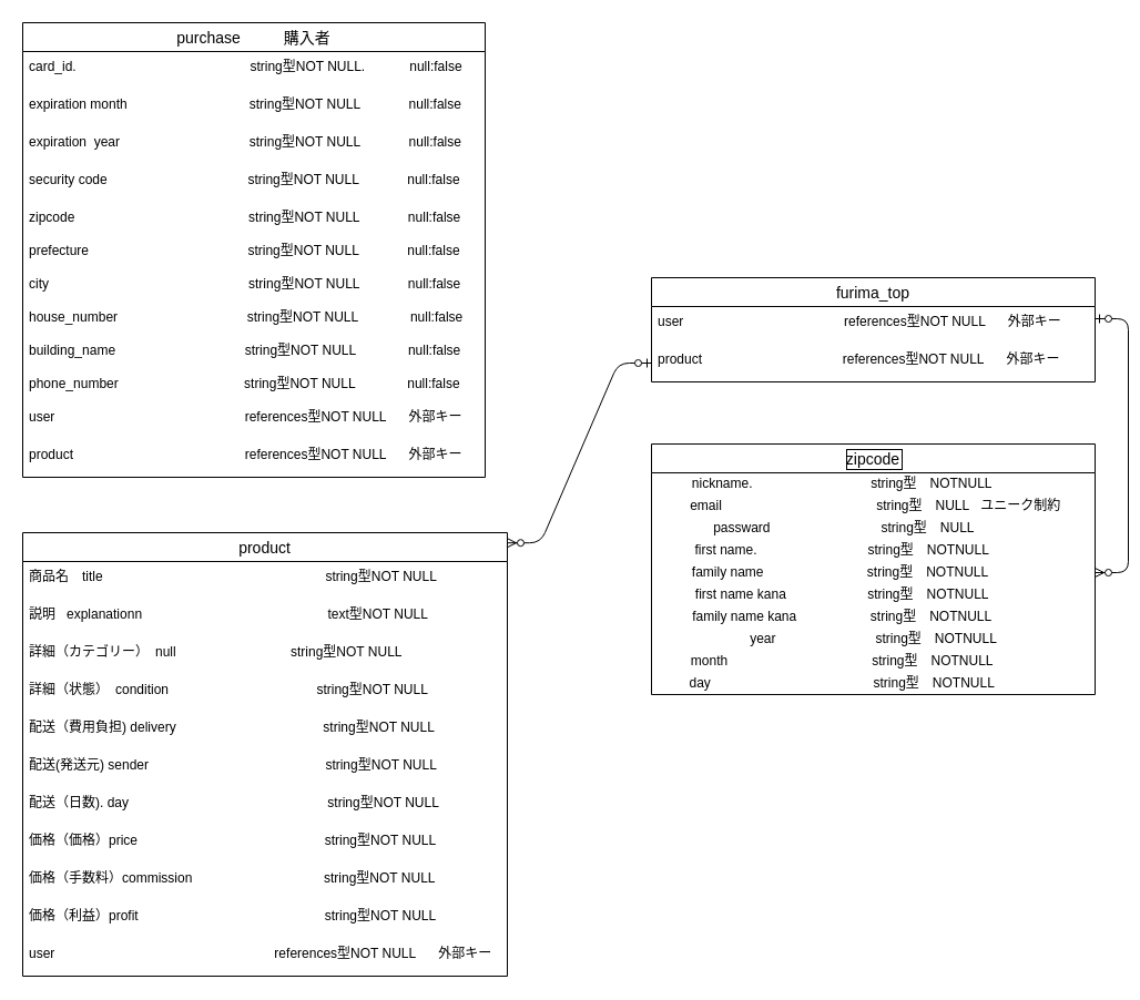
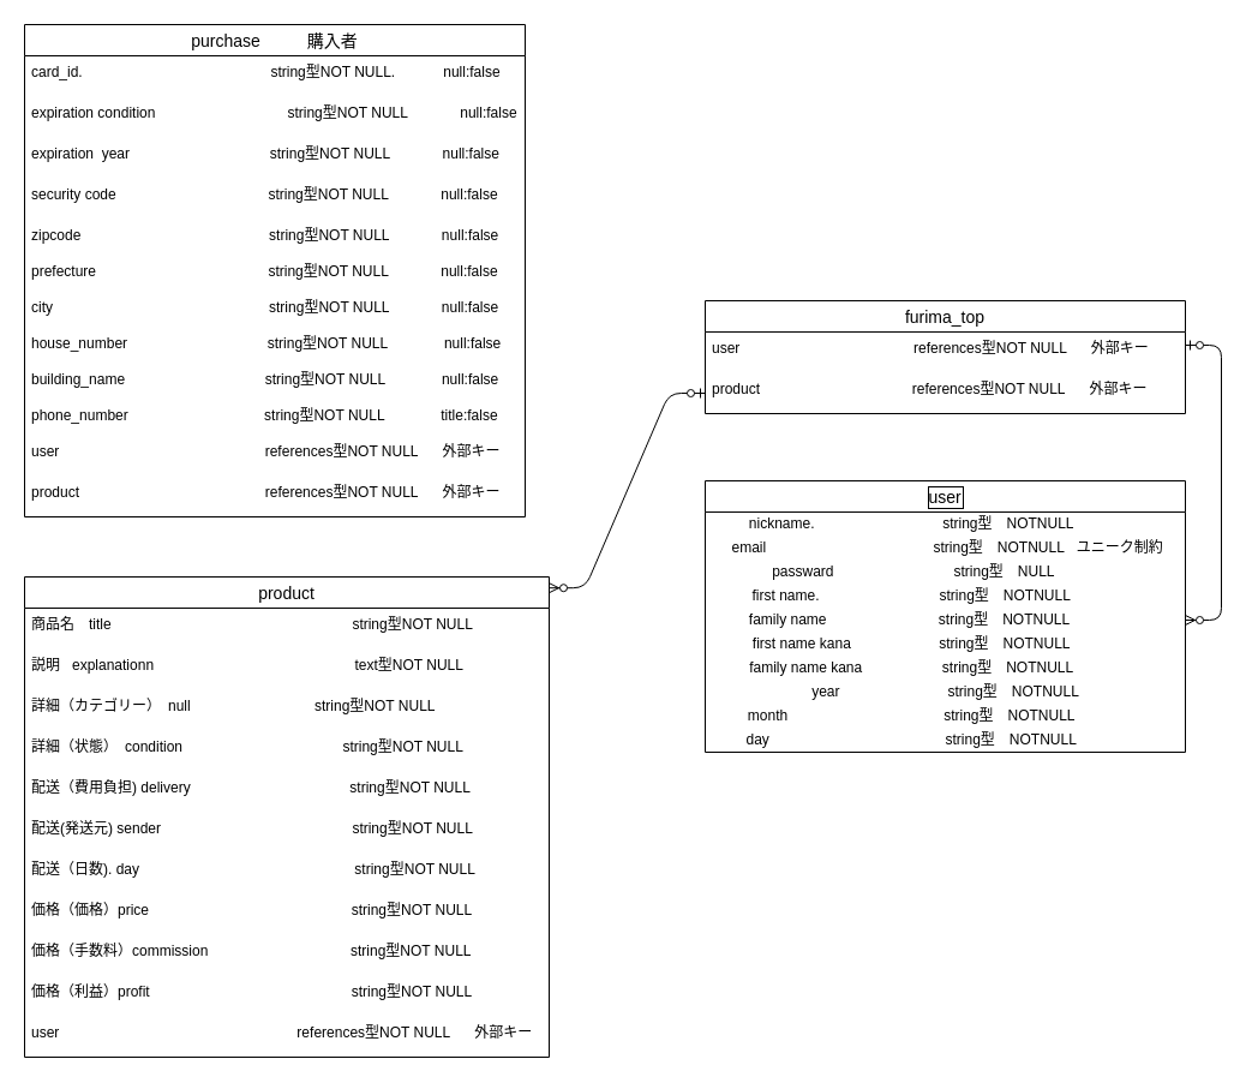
- <mxCell id="4" value="expiration month                                 string型NOT NULL             null:false" style="text;strokeColor=none;fillColor=none;spacingLeft=4;spacingRight=4;overflow=hidden;rotatable=0;points=[[0,0.5],[1,0.5]];portConstraint=eastwest;fontSize=12;" vertex="1" parent="2"><mxGeometry y="60" width="417" height="34" as="geometry" /></mxCell>
+ <mxCell id="4" value="expiration condition                                 string型NOT NULL             null:false" style="text;strokeColor=none;fillColor=none;spacingLeft=4;spacingRight=4;overflow=hidden;rotatable=0;points=[[0,0.5],[1,0.5]];portConstraint=eastwest;fontSize=12;" vertex="1" parent="2"><mxGeometry y="60" width="417" height="34" as="geometry" /></mxCell>
- <mxCell id="12" value="phone_number                                  string型NOT NULL              null:false  &#10; " style="text;strokeColor=none;fillColor=none;spacingLeft=4;spacingRight=4;overflow=hidden;rotatable=0;points=[[0,0.5],[1,0.5]];portConstraint=eastwest;fontSize=12;" vertex="1" parent="2"><mxGeometry y="312" width="417" height="30" as="geometry" /></mxCell>
+ <mxCell id="12" value="phone_number                                  string型NOT NULL              title:false  &#10; " style="text;strokeColor=none;fillColor=none;spacingLeft=4;spacingRight=4;overflow=hidden;rotatable=0;points=[[0,0.5],[1,0.5]];portConstraint=eastwest;fontSize=12;" vertex="1" parent="2"><mxGeometry y="312" width="417" height="30" as="geometry" /></mxCell>
- <mxCell id="18" value="zipcode" style="swimlane;fontStyle=0;childLayout=stackLayout;horizontal=1;startSize=26;horizontalStack=0;resizeParent=1;resizeParentMax=0;resizeLast=0;collapsible=1;marginBottom=0;align=center;fontSize=14;labelBackgroundColor=default;labelBorderColor=default;" vertex="1" parent="1"><mxGeometry x="587" y="400" width="400" height="226" as="geometry" /></mxCell>
+ <mxCell id="18" value="user" style="swimlane;fontStyle=0;childLayout=stackLayout;horizontal=1;startSize=26;horizontalStack=0;resizeParent=1;resizeParentMax=0;resizeLast=0;collapsible=1;marginBottom=0;align=center;fontSize=14;labelBackgroundColor=default;labelBorderColor=default;" vertex="1" parent="1"><mxGeometry x="587" y="400" width="400" height="226" as="geometry" /></mxCell>
- <mxCell id="20" value="&amp;nbsp; email&amp;nbsp; &amp;nbsp; &amp;nbsp; &amp;nbsp; &amp;nbsp; &amp;nbsp; 　　　&amp;nbsp; &amp;nbsp; &amp;nbsp; &amp;nbsp; &amp;nbsp; &amp;nbsp; &amp;nbsp; &amp;nbsp; &amp;nbsp; &amp;nbsp;string型　NULL&amp;nbsp; &amp;nbsp;ユニーク制約&amp;nbsp;" style="text;html=1;align=center;verticalAlign=middle;resizable=0;points=[];autosize=1;strokeColor=none;fillColor=none;" vertex="1" parent="18"><mxGeometry y="46" width="400" height="20" as="geometry" /></mxCell>
+ <mxCell id="20" value="&amp;nbsp; email&amp;nbsp; &amp;nbsp; &amp;nbsp; &amp;nbsp; &amp;nbsp; &amp;nbsp; 　　　&amp;nbsp; &amp;nbsp; &amp;nbsp; &amp;nbsp; &amp;nbsp; &amp;nbsp; &amp;nbsp; &amp;nbsp; &amp;nbsp; &amp;nbsp;string型　NOTNULL&amp;nbsp; &amp;nbsp;ユニーク制約&amp;nbsp;" style="text;html=1;align=center;verticalAlign=middle;resizable=0;points=[];autosize=1;strokeColor=none;fillColor=none;" vertex="1" parent="18"><mxGeometry y="46" width="400" height="20" as="geometry" /></mxCell>
